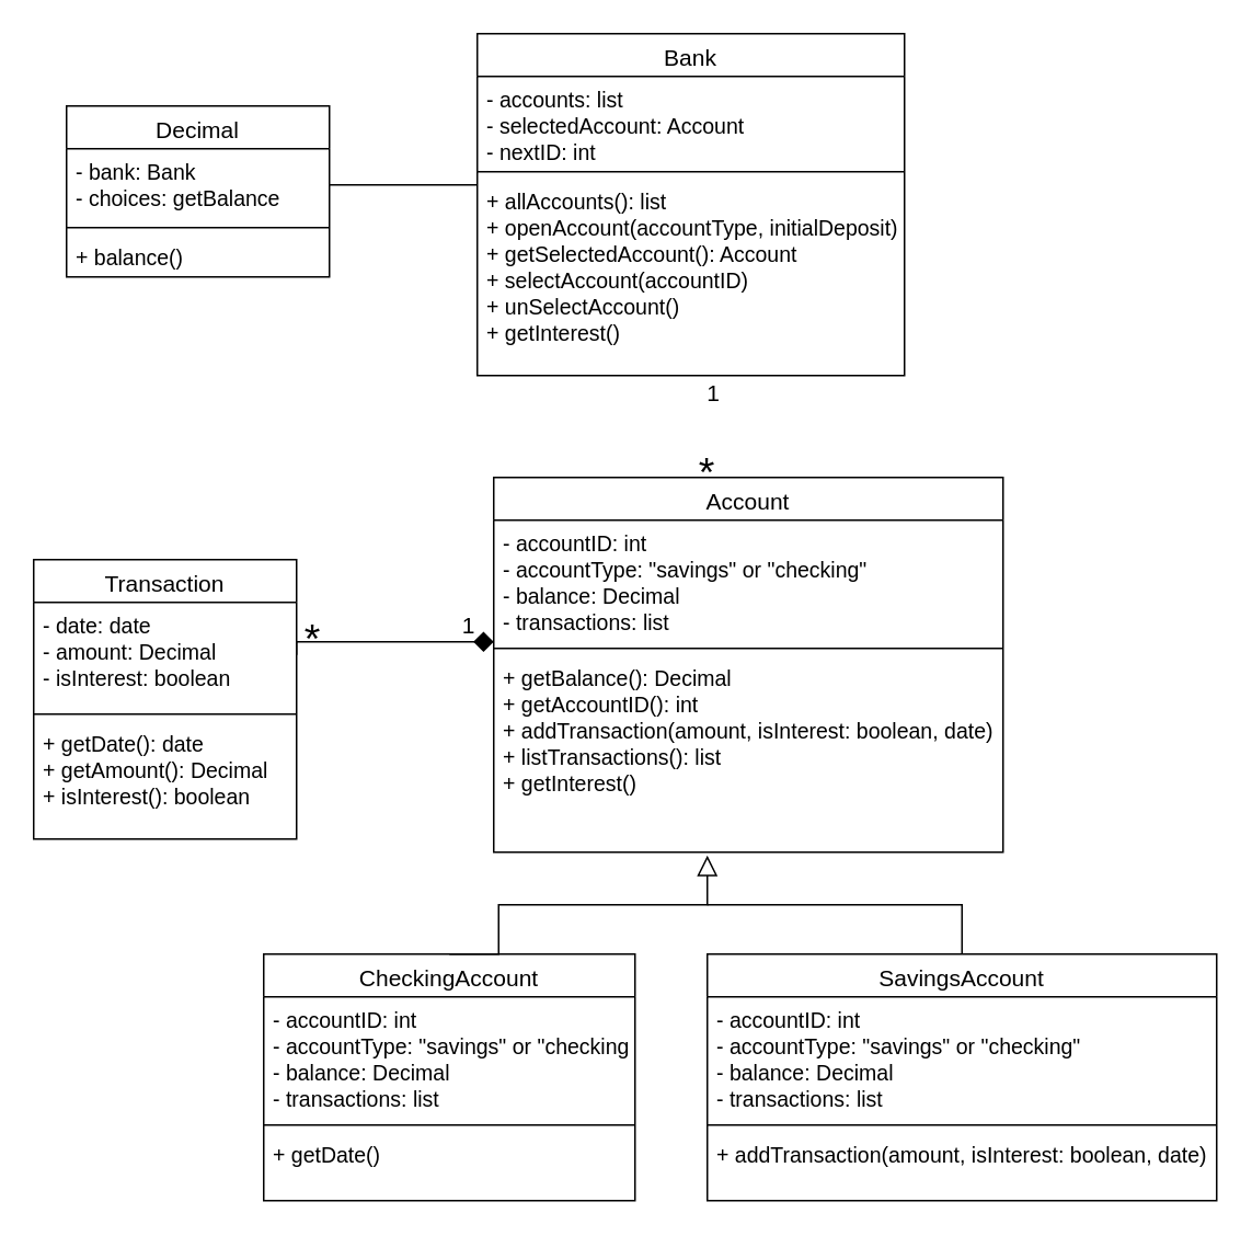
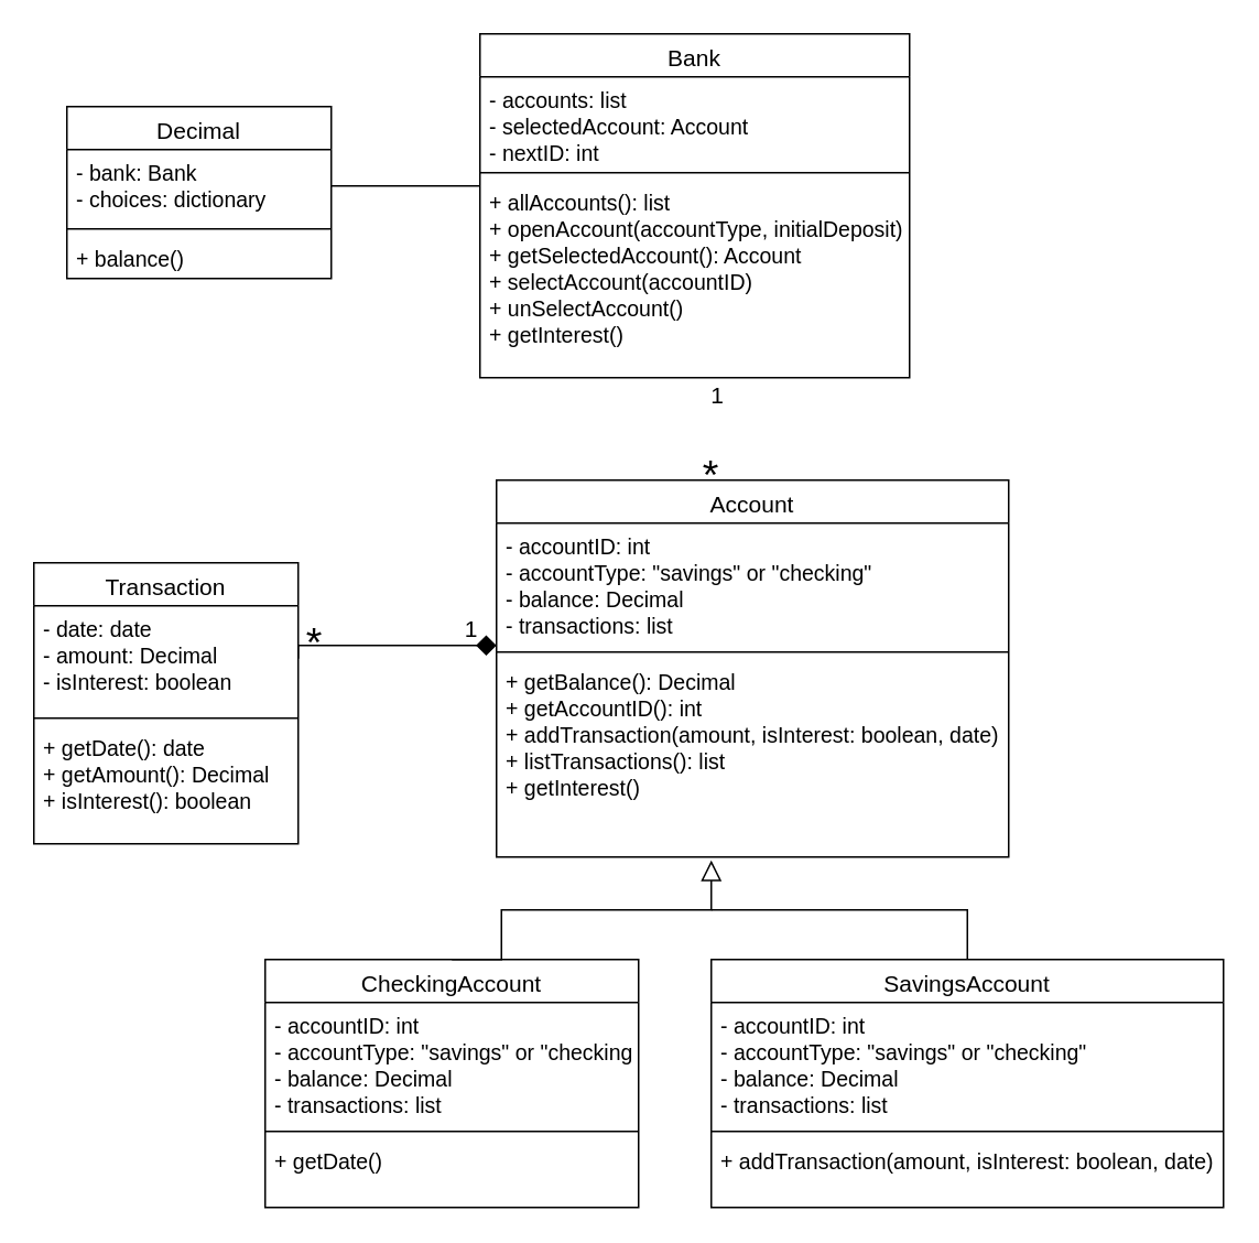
- <mxCell id="7" value="- bank: Bank&#10;- choices: getBalance" style="text;align=left;verticalAlign=top;spacingLeft=4;spacingRight=4;overflow=hidden;rotatable=0;points=[[0,0.5],[1,0.5]];portConstraint=eastwest;fontSize=13;" parent="6" vertex="1"><mxGeometry y="26" width="160" height="44" as="geometry" /></mxCell>
+ <mxCell id="7" value="- bank: Bank&#10;- choices: dictionary" style="text;align=left;verticalAlign=top;spacingLeft=4;spacingRight=4;overflow=hidden;rotatable=0;points=[[0,0.5],[1,0.5]];portConstraint=eastwest;fontSize=13;" parent="6" vertex="1"><mxGeometry y="26" width="160" height="44" as="geometry" /></mxCell>
